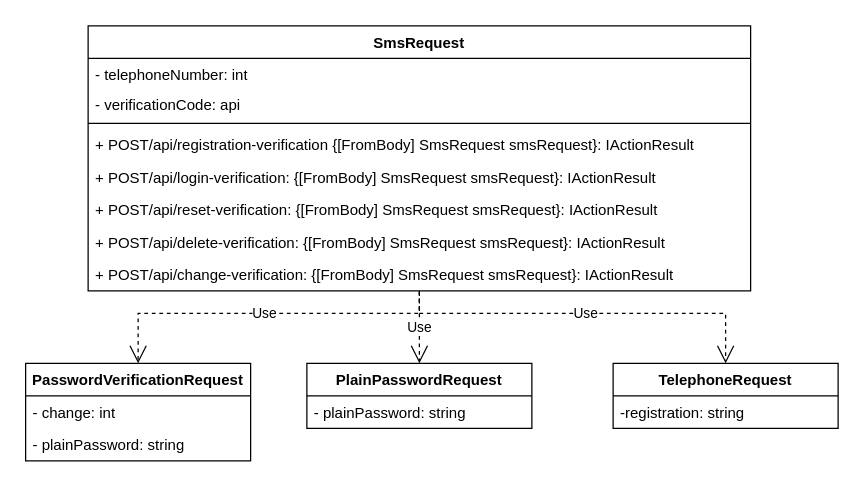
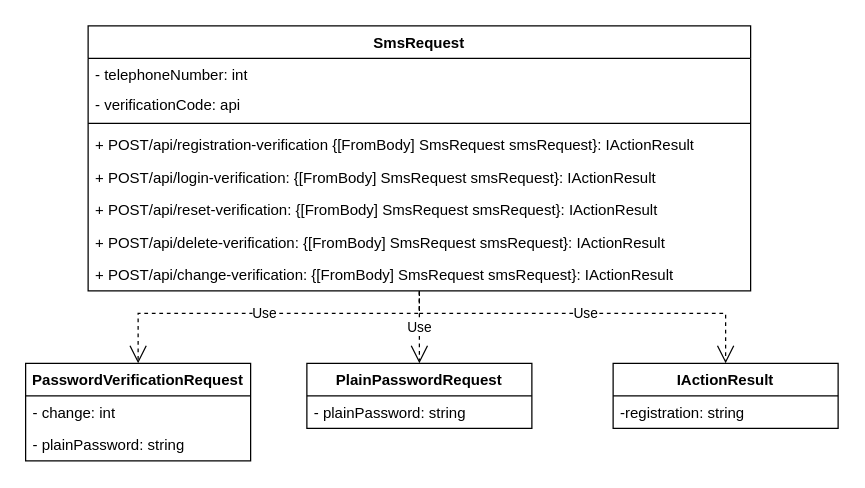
- <mxCell id="16" value="TelephoneRequest" style="swimlane;fontStyle=1;align=center;verticalAlign=top;childLayout=stackLayout;horizontal=1;startSize=26;horizontalStack=0;resizeParent=1;resizeParentMax=0;resizeLast=0;collapsible=1;marginBottom=0;whiteSpace=wrap;html=1;" vertex="1" parent="1"><mxGeometry x="490" y="290" width="180" height="52" as="geometry" /></mxCell>
+ <mxCell id="16" value="IActionResult" style="swimlane;fontStyle=1;align=center;verticalAlign=top;childLayout=stackLayout;horizontal=1;startSize=26;horizontalStack=0;resizeParent=1;resizeParentMax=0;resizeLast=0;collapsible=1;marginBottom=0;whiteSpace=wrap;html=1;" vertex="1" parent="1"><mxGeometry x="490" y="290" width="180" height="52" as="geometry" /></mxCell>
